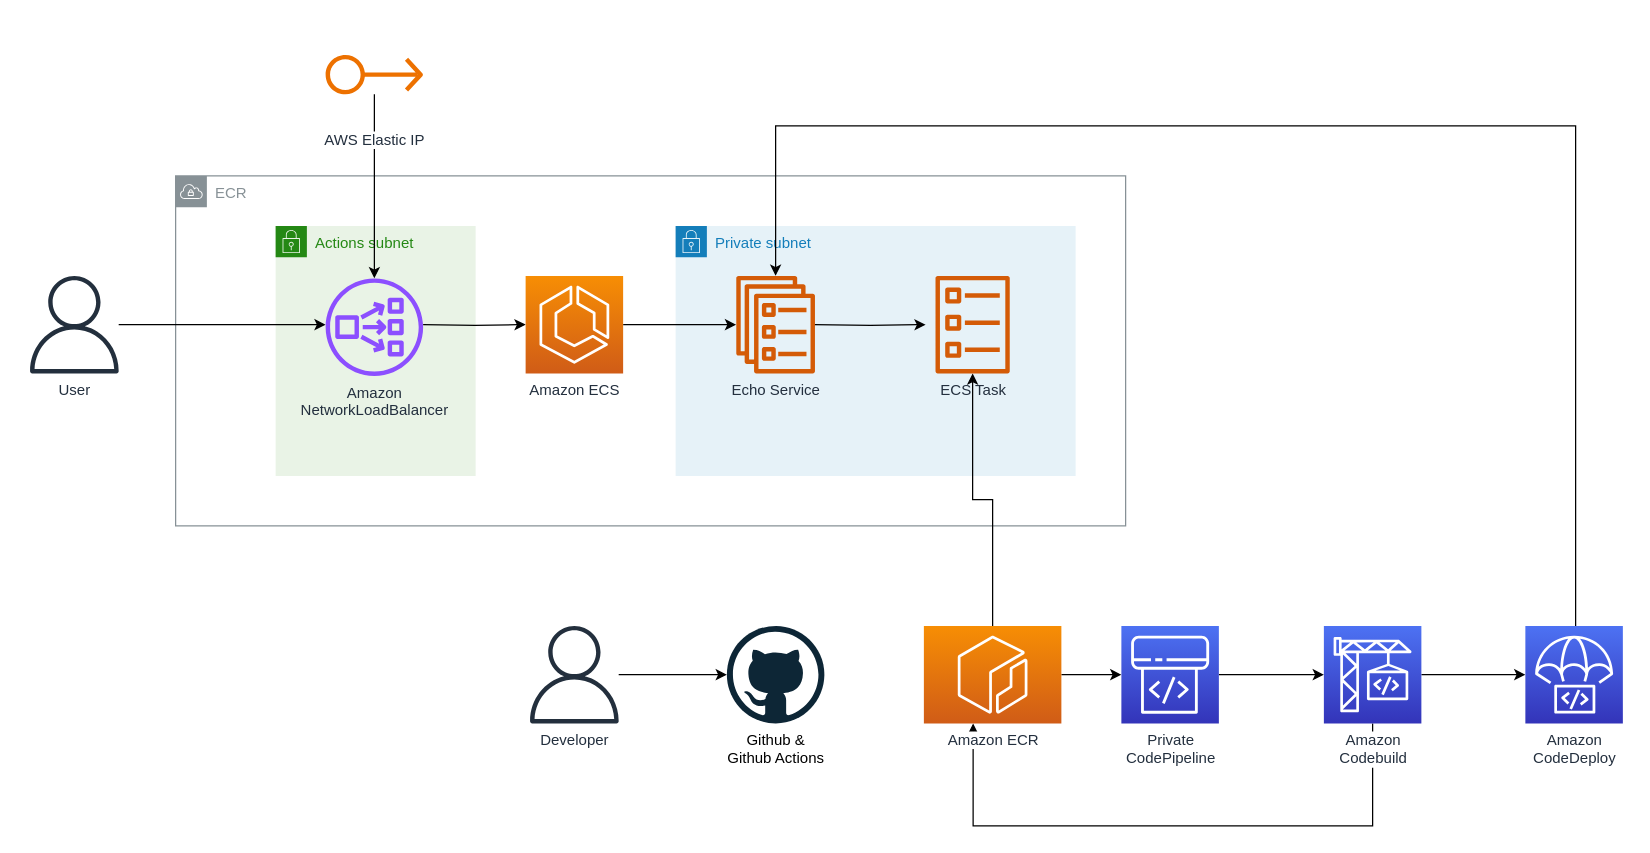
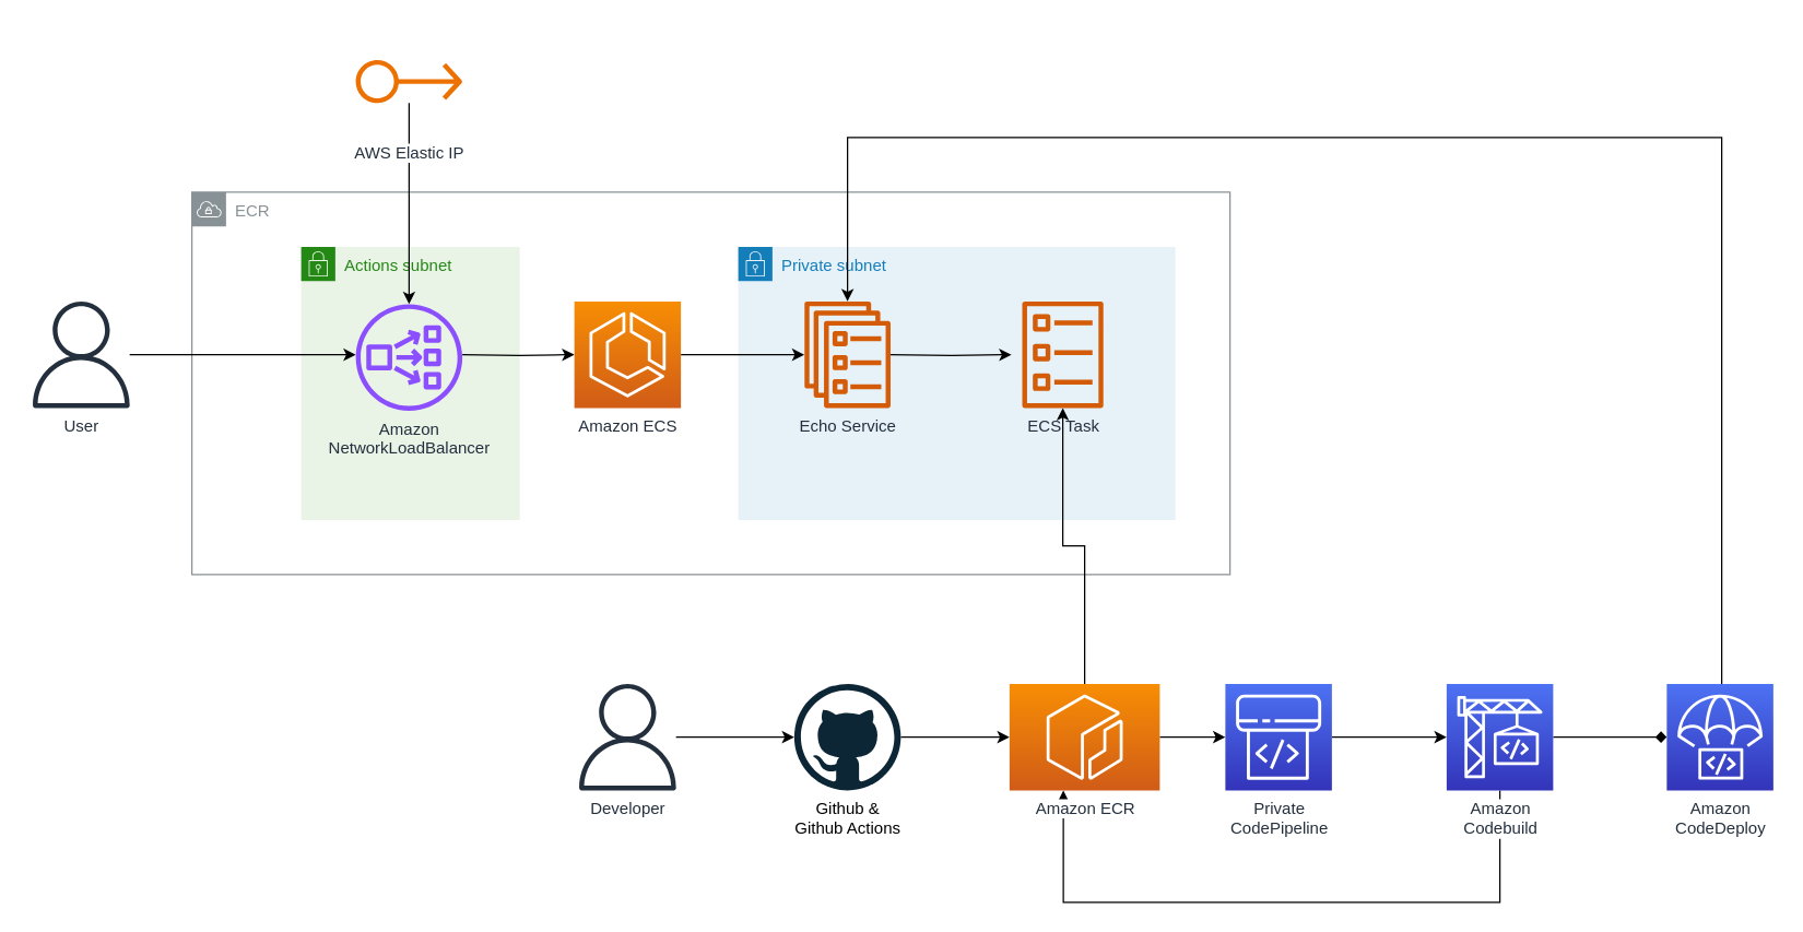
+ <mxCell id="23" value="" style="edgeStyle=orthogonalEdgeStyle;rounded=0;orthogonalLoop=1;jettySize=auto;html=1;" parent="1" source="25" target="24" edge="1"><mxGeometry relative="1" as="geometry" /></mxCell>
- <mxCell id="13" value="" style="edgeStyle=orthogonalEdgeStyle;rounded=0;orthogonalLoop=1;jettySize=auto;html=1;" parent="1" source="20" target="15" edge="1"><mxGeometry relative="1" as="geometry" /></mxCell>
+ <mxCell id="13" value="" style="edgeStyle=orthogonalEdgeStyle;rounded=0;orthogonalLoop=1;jettySize=auto;html=1;endArrow=diamond;" parent="1" source="20" target="15" edge="1"><mxGeometry relative="1" as="geometry" /></mxCell>
